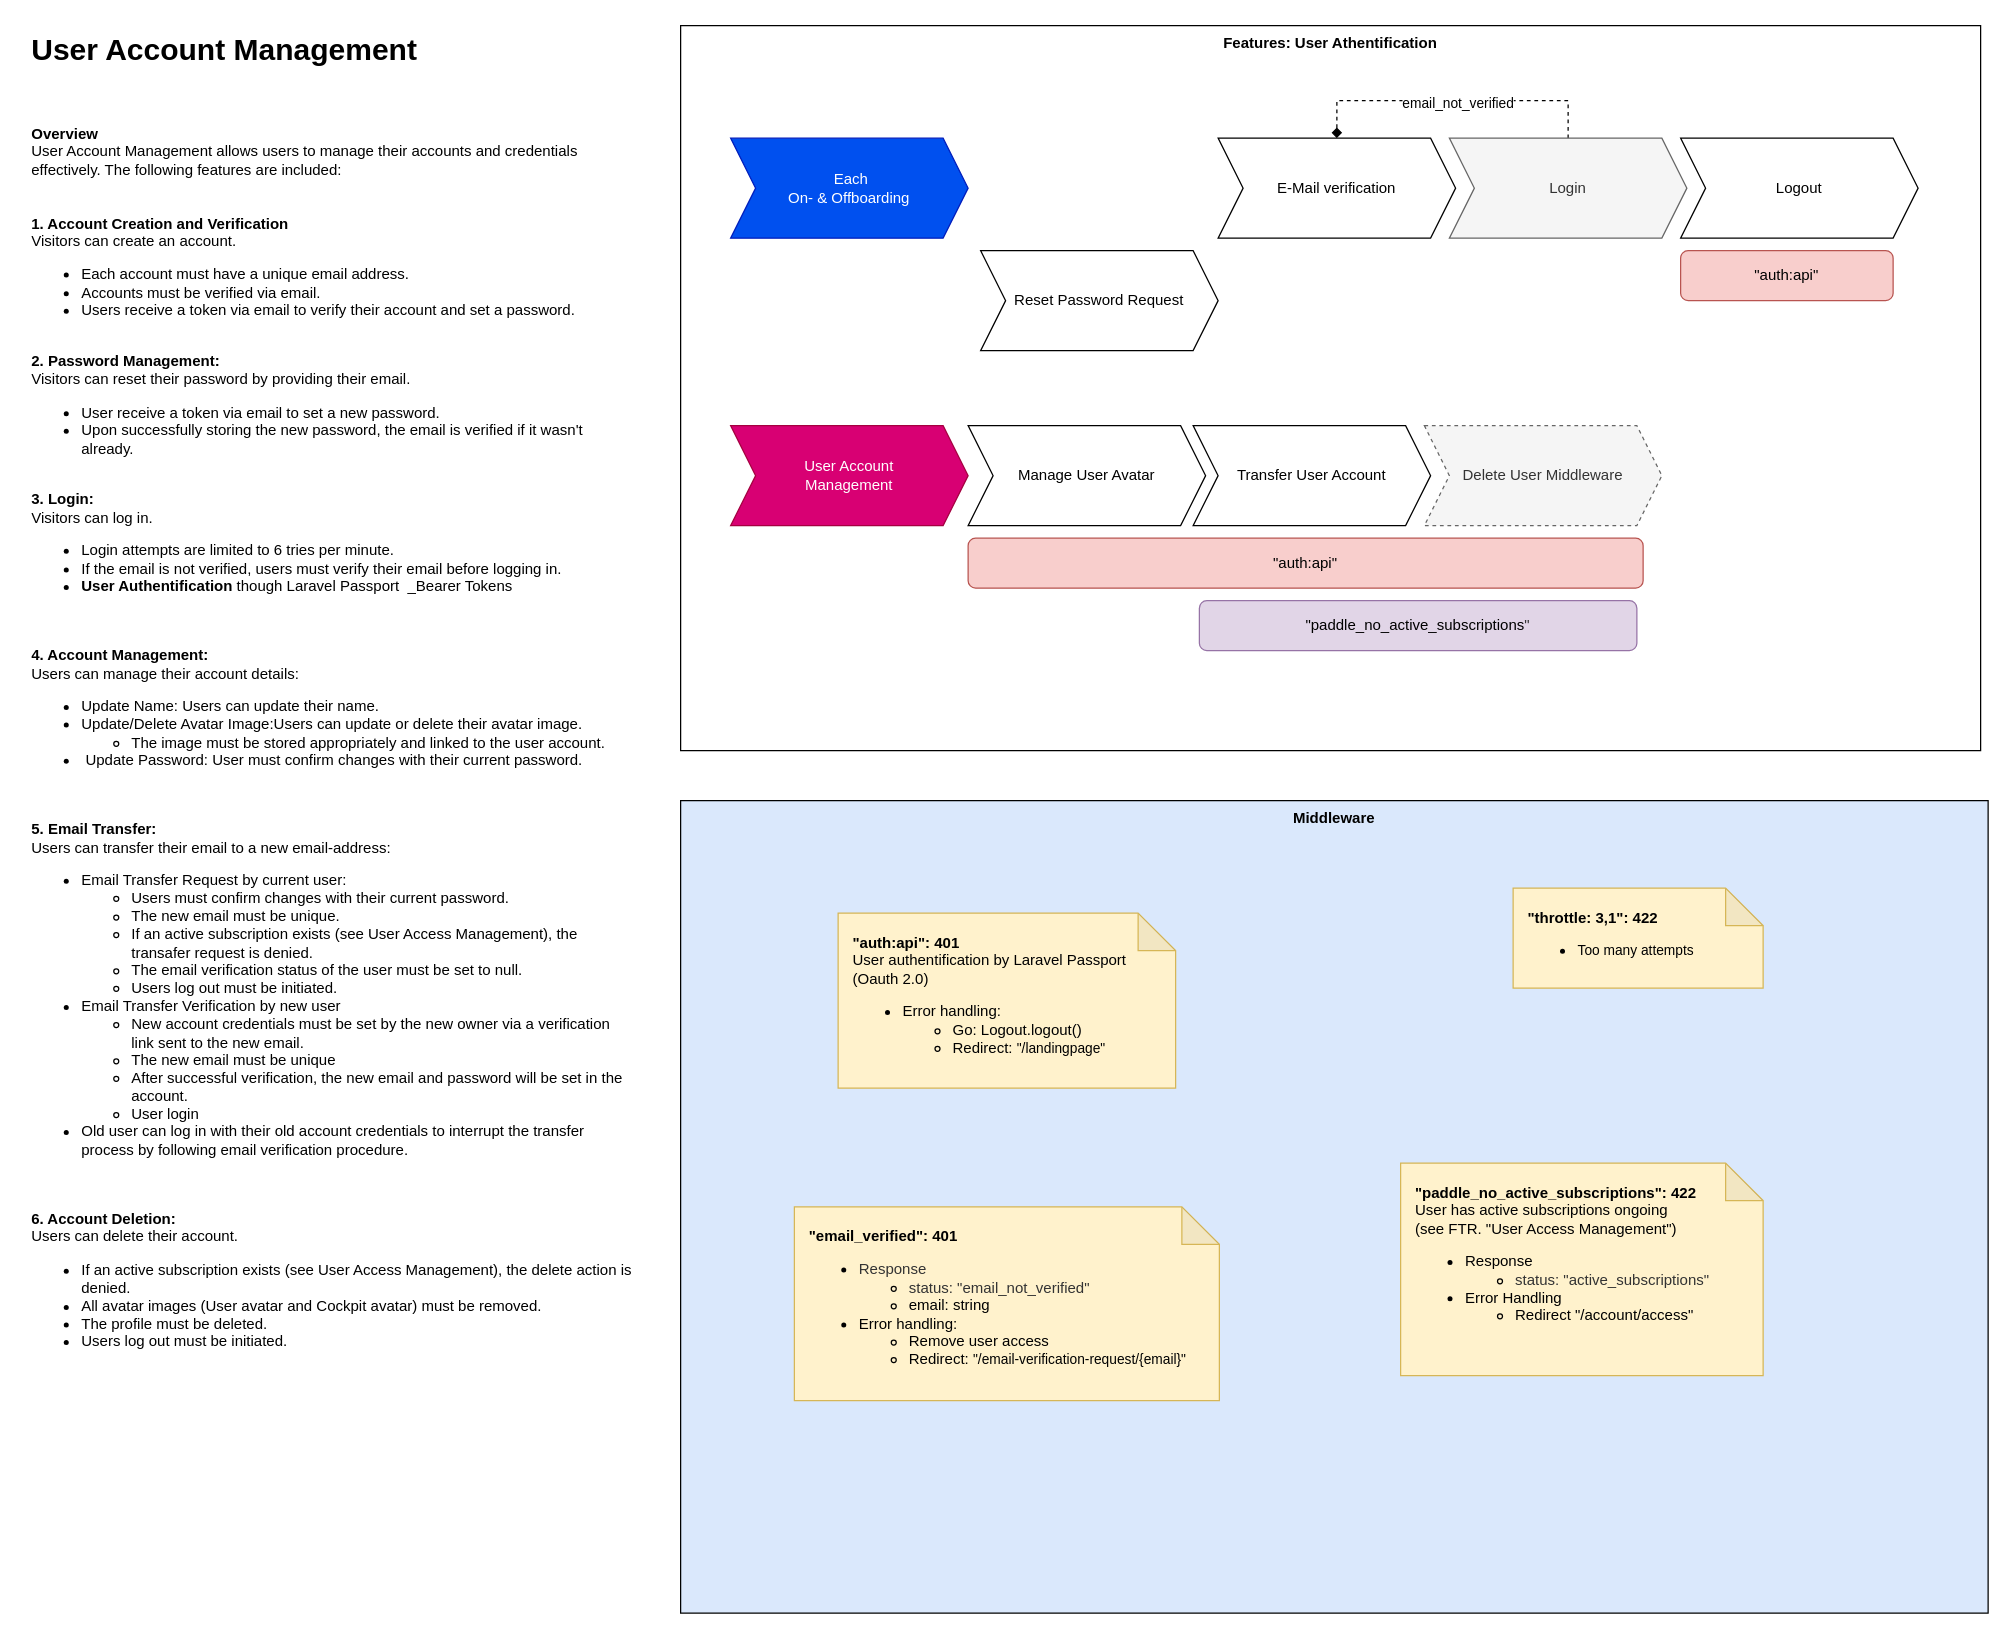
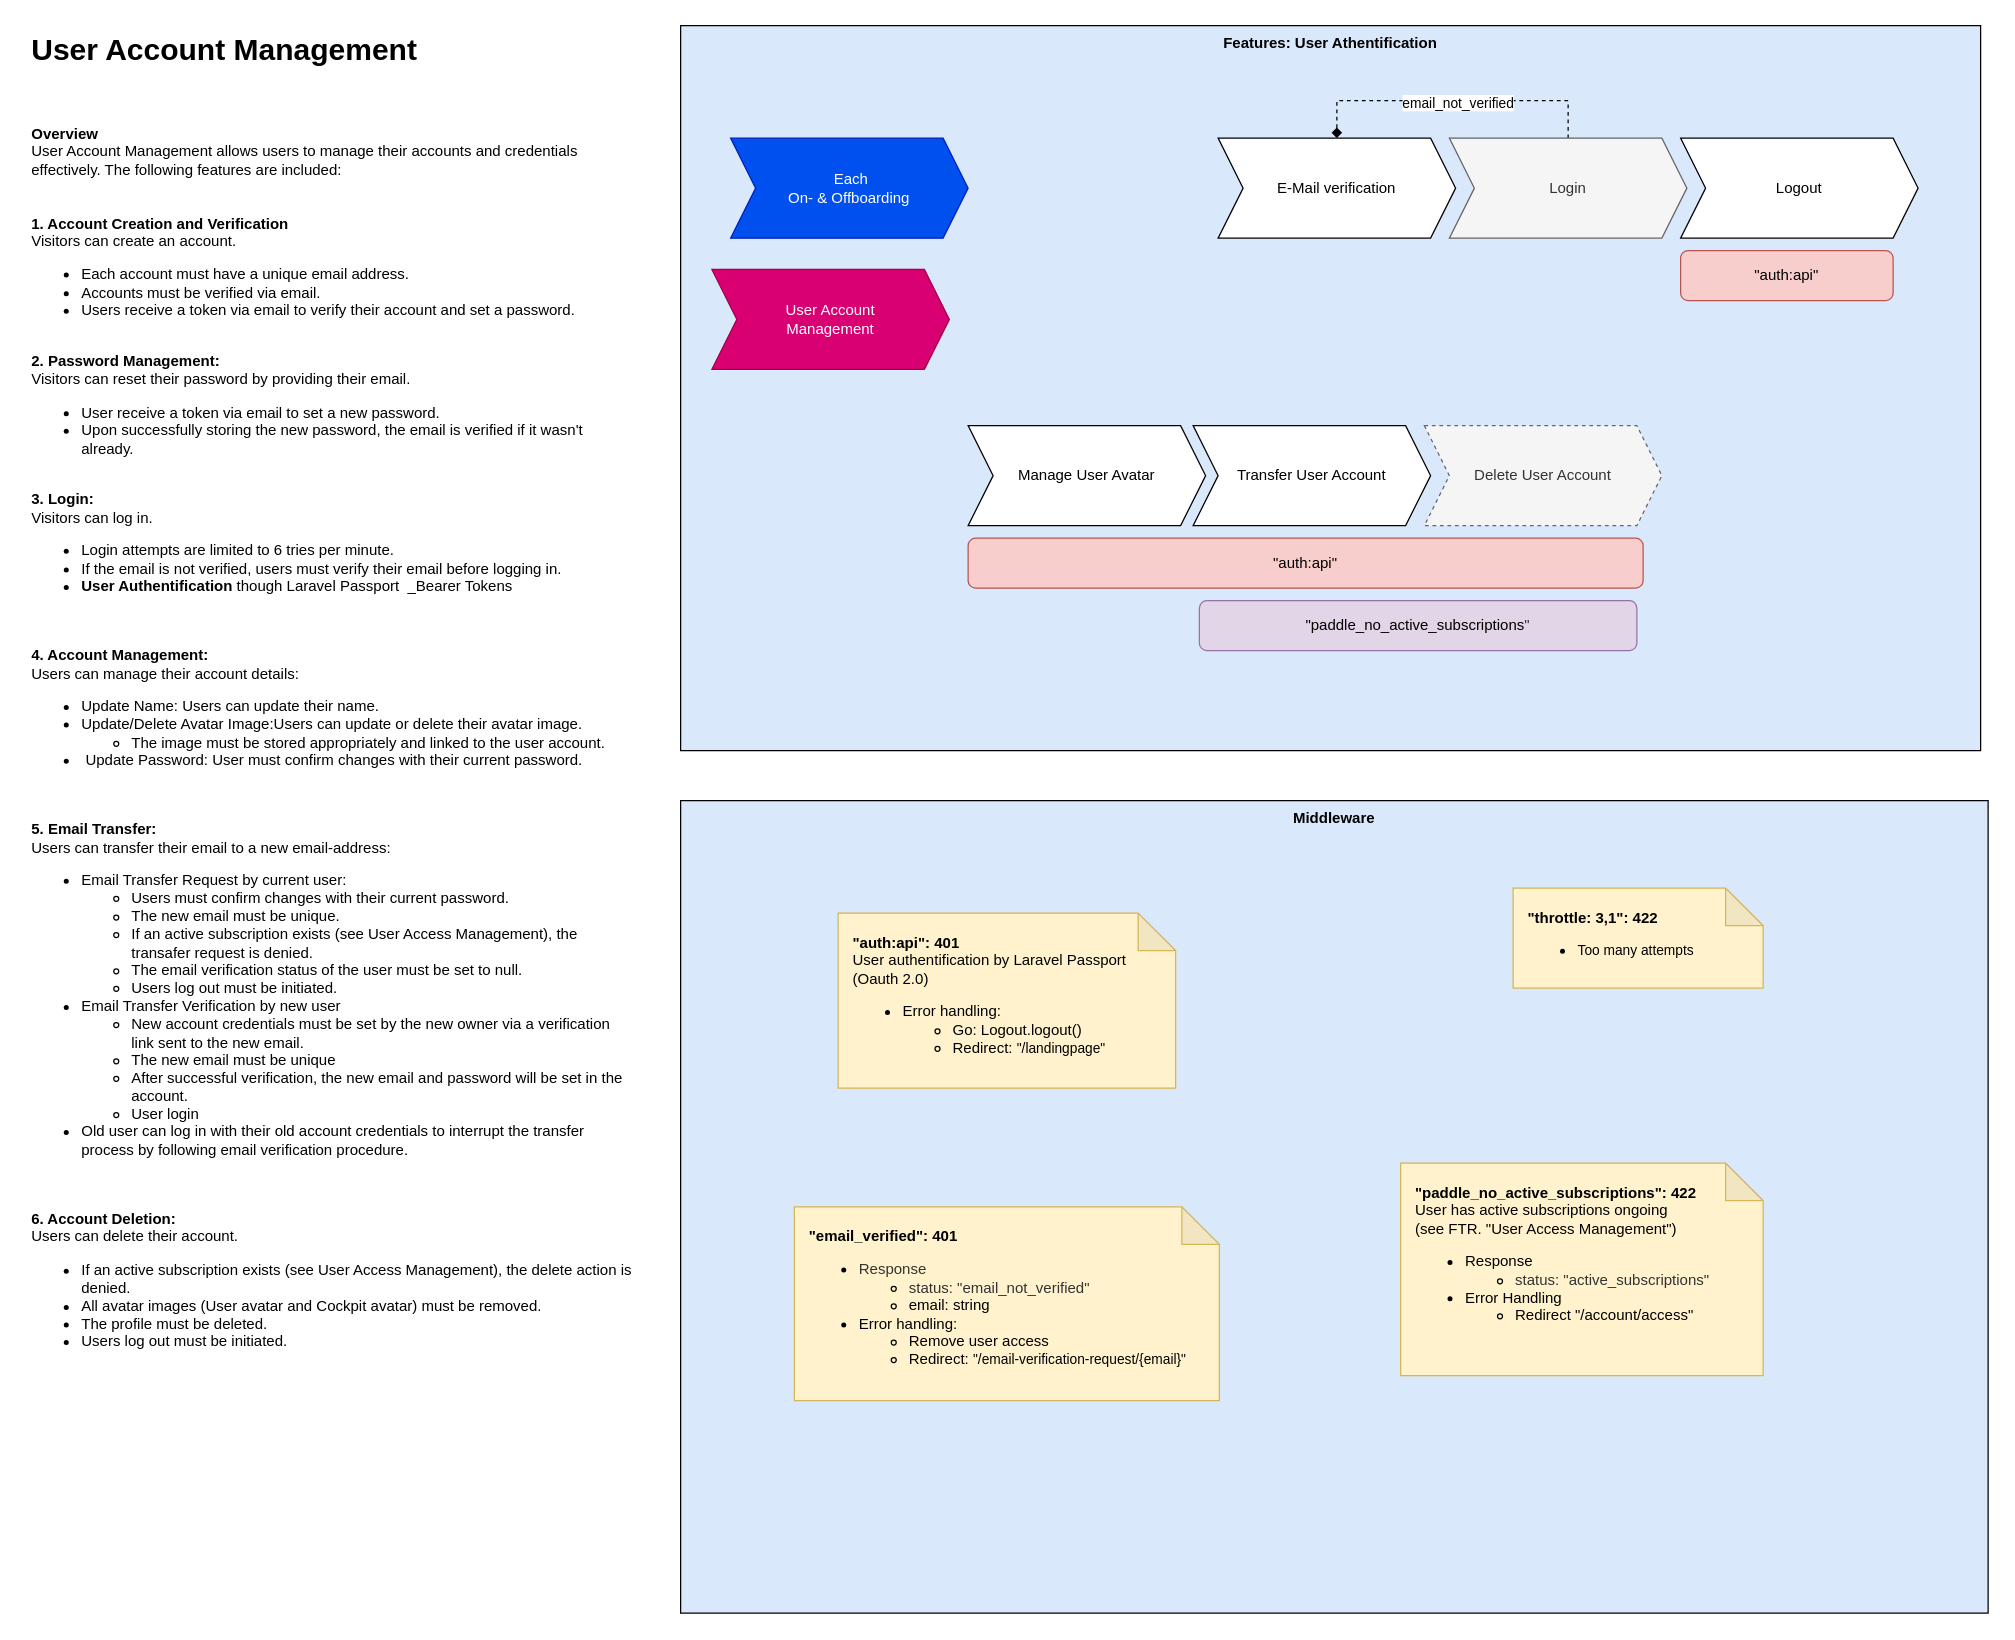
- <mxCell id="15" value="Reset Password Request" style="shape=step;perimeter=stepPerimeter;whiteSpace=wrap;html=1;fixedSize=1;" parent="1" vertex="1"><mxGeometry x="784" y="200" width="190" height="80" as="geometry" /></mxCell>
- <mxCell id="8" value="Features: User Athentification" style="rounded=0;whiteSpace=wrap;html=1;verticalAlign=top;fontStyle=1" parent="1" vertex="1"><mxGeometry x="544" y="20" width="1040" height="580" as="geometry" /></mxCell>
+ <mxCell id="8" value="Features: User Athentification" style="rounded=0;whiteSpace=wrap;html=1;verticalAlign=top;fontStyle=1;fillColor=#dae8fc;" parent="1" vertex="1"><mxGeometry x="544" y="20" width="1040" height="580" as="geometry" /></mxCell>
- <mxCell id="19" value="User Account&lt;br&gt;Management" style="shape=step;perimeter=stepPerimeter;whiteSpace=wrap;html=1;fixedSize=1;fillColor=#d80073;strokeColor=#A50040;fontColor=#ffffff;" parent="1" vertex="1"><mxGeometry x="584" y="340" width="190" height="80" as="geometry" /></mxCell>
+ <mxCell id="19" value="User Account&lt;br&gt;Management" style="shape=step;perimeter=stepPerimeter;whiteSpace=wrap;html=1;fixedSize=1;fillColor=#d80073;strokeColor=#A50040;fontColor=#ffffff;" parent="1" vertex="1"><mxGeometry x="569" y="215" width="190" height="80" as="geometry" /></mxCell>
- <mxCell id="18" value="Delete User Middleware" style="shape=step;perimeter=stepPerimeter;whiteSpace=wrap;html=1;fixedSize=1;fillColor=#f5f5f5;strokeColor=#666666;fontColor=#333333;dashed=1;" parent="1" vertex="1"><mxGeometry x="1139" y="340" width="190" height="80" as="geometry" /></mxCell>
+ <mxCell id="18" value="Delete User Account" style="shape=step;perimeter=stepPerimeter;whiteSpace=wrap;html=1;fixedSize=1;fillColor=#f5f5f5;strokeColor=#666666;fontColor=#333333;dashed=1;" parent="1" vertex="1"><mxGeometry x="1139" y="340" width="190" height="80" as="geometry" /></mxCell>
